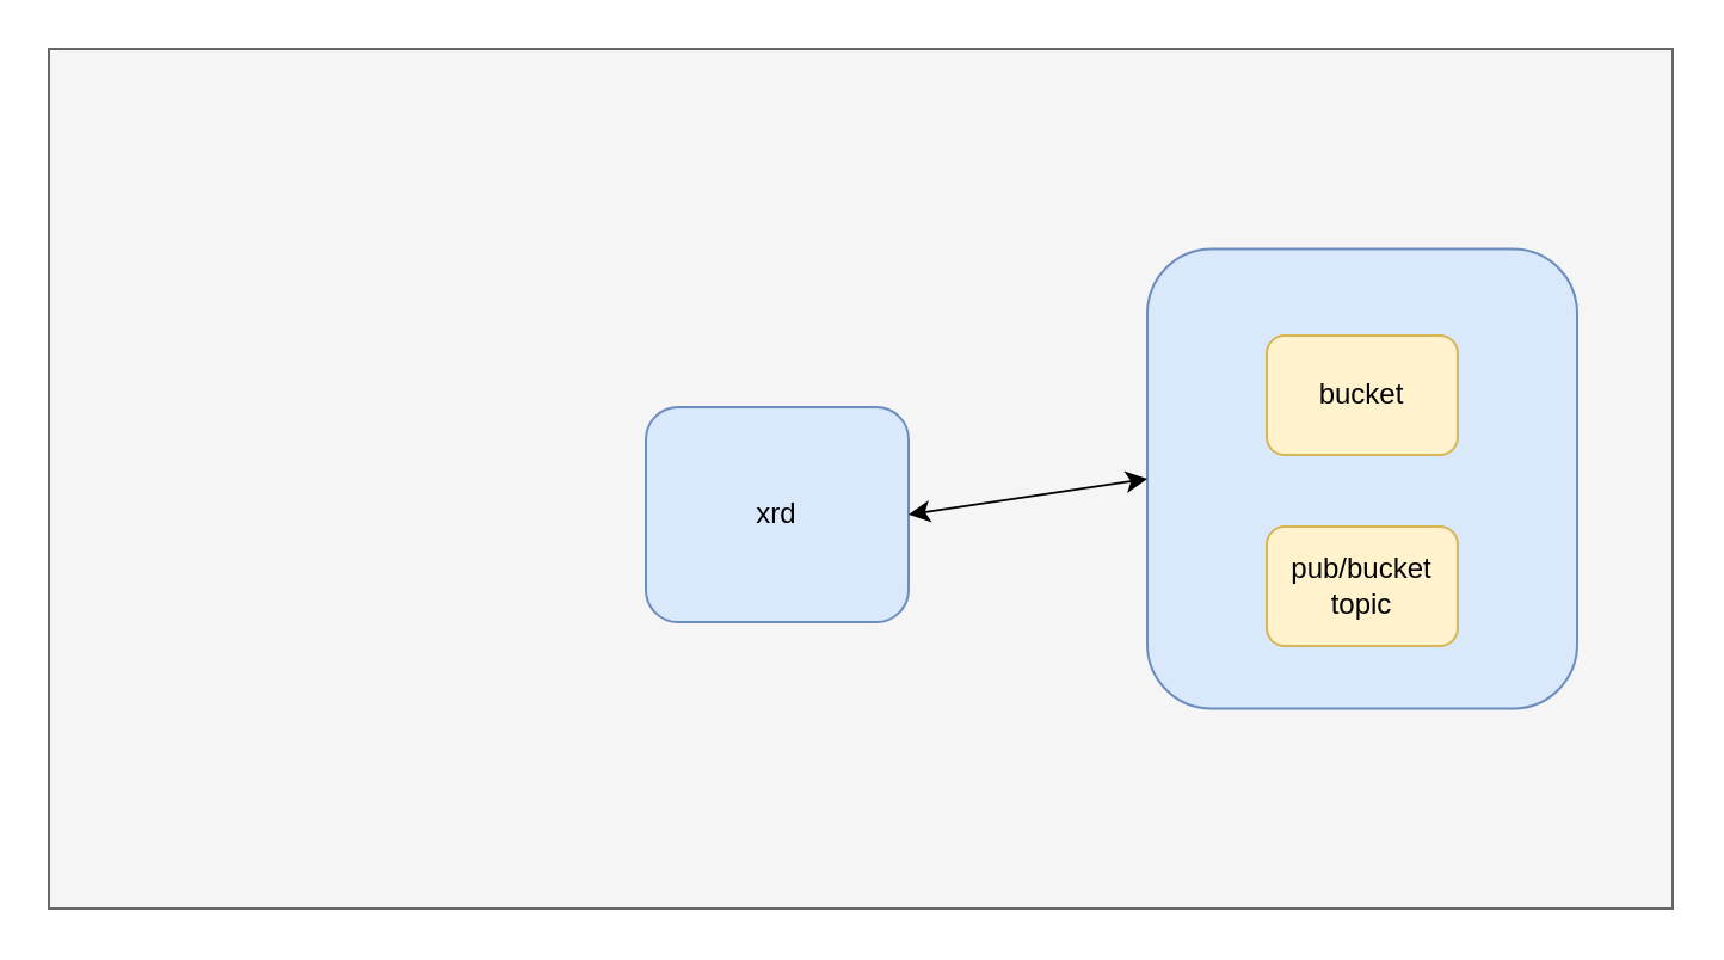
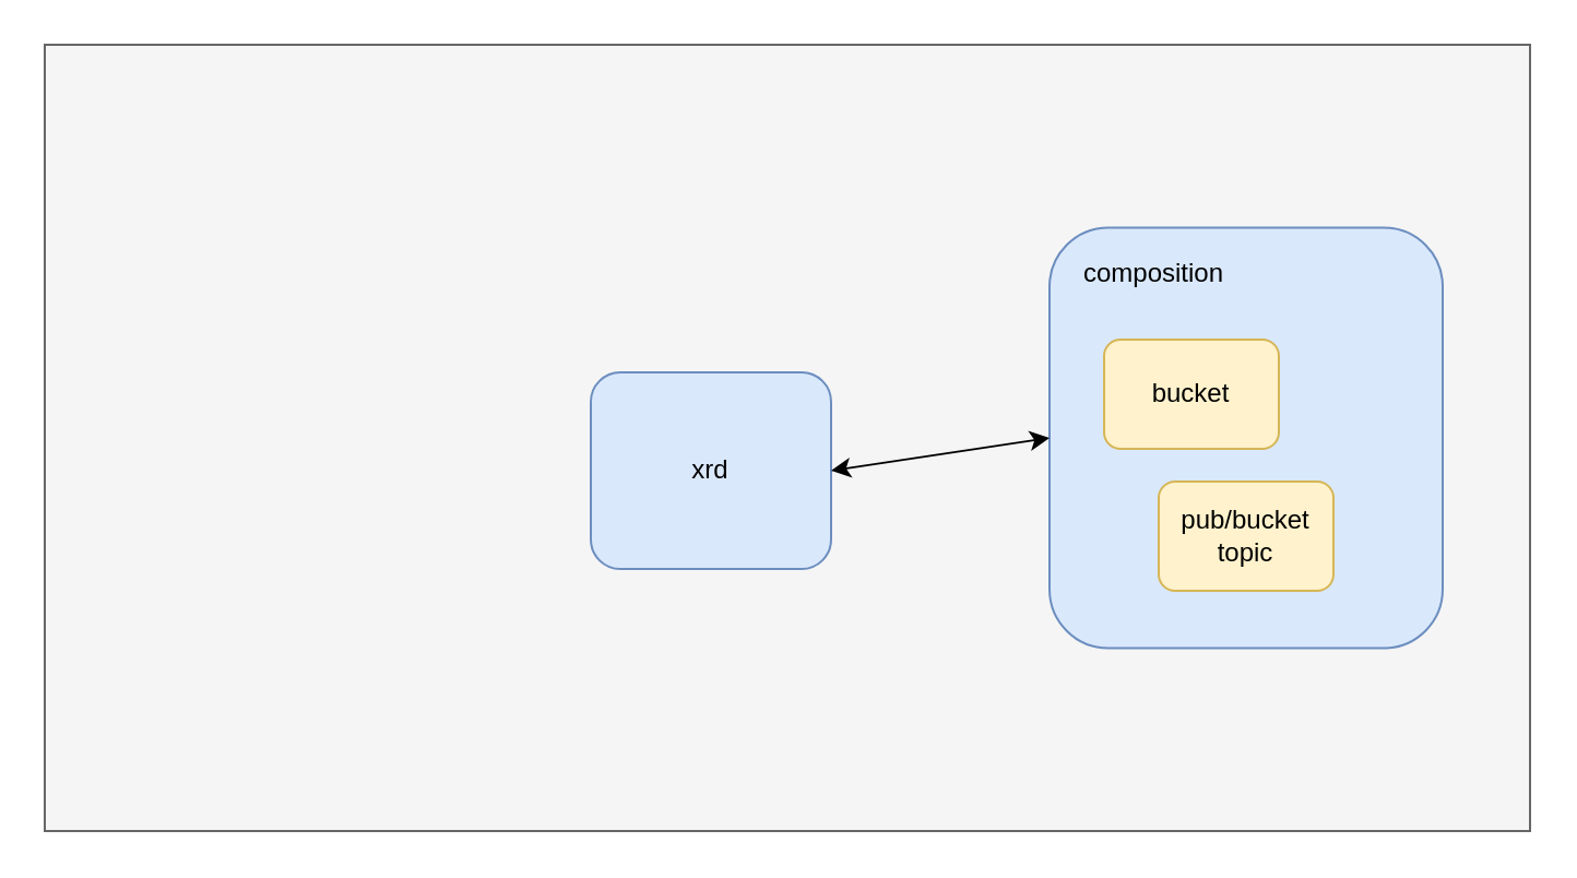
+ <mxCell id="7" value="composition&lt;br&gt;" style="text;strokeColor=none;fillColor=none;align=left;verticalAlign=middle;spacingLeft=4;spacingRight=4;overflow=hidden;points=[[0,0.5],[1,0.5]];portConstraint=eastwest;rotatable=0;whiteSpace=wrap;html=1;" vertex="1" parent="3"><mxGeometry x="10" y="6.25" width="80" height="30" as="geometry" /></mxCell>
- <mxCell id="5" value="bucket" style="rounded=1;whiteSpace=wrap;html=1;fillColor=#fff2cc;strokeColor=#d6b656;" vertex="1" parent="3"><mxGeometry x="50" y="36.25" width="80" height="50" as="geometry" /></mxCell>
+ <mxCell id="5" value="bucket" style="rounded=1;whiteSpace=wrap;html=1;fillColor=#fff2cc;strokeColor=#d6b656;" vertex="1" parent="3"><mxGeometry x="25" y="51.25" width="80" height="50" as="geometry" /></mxCell>
